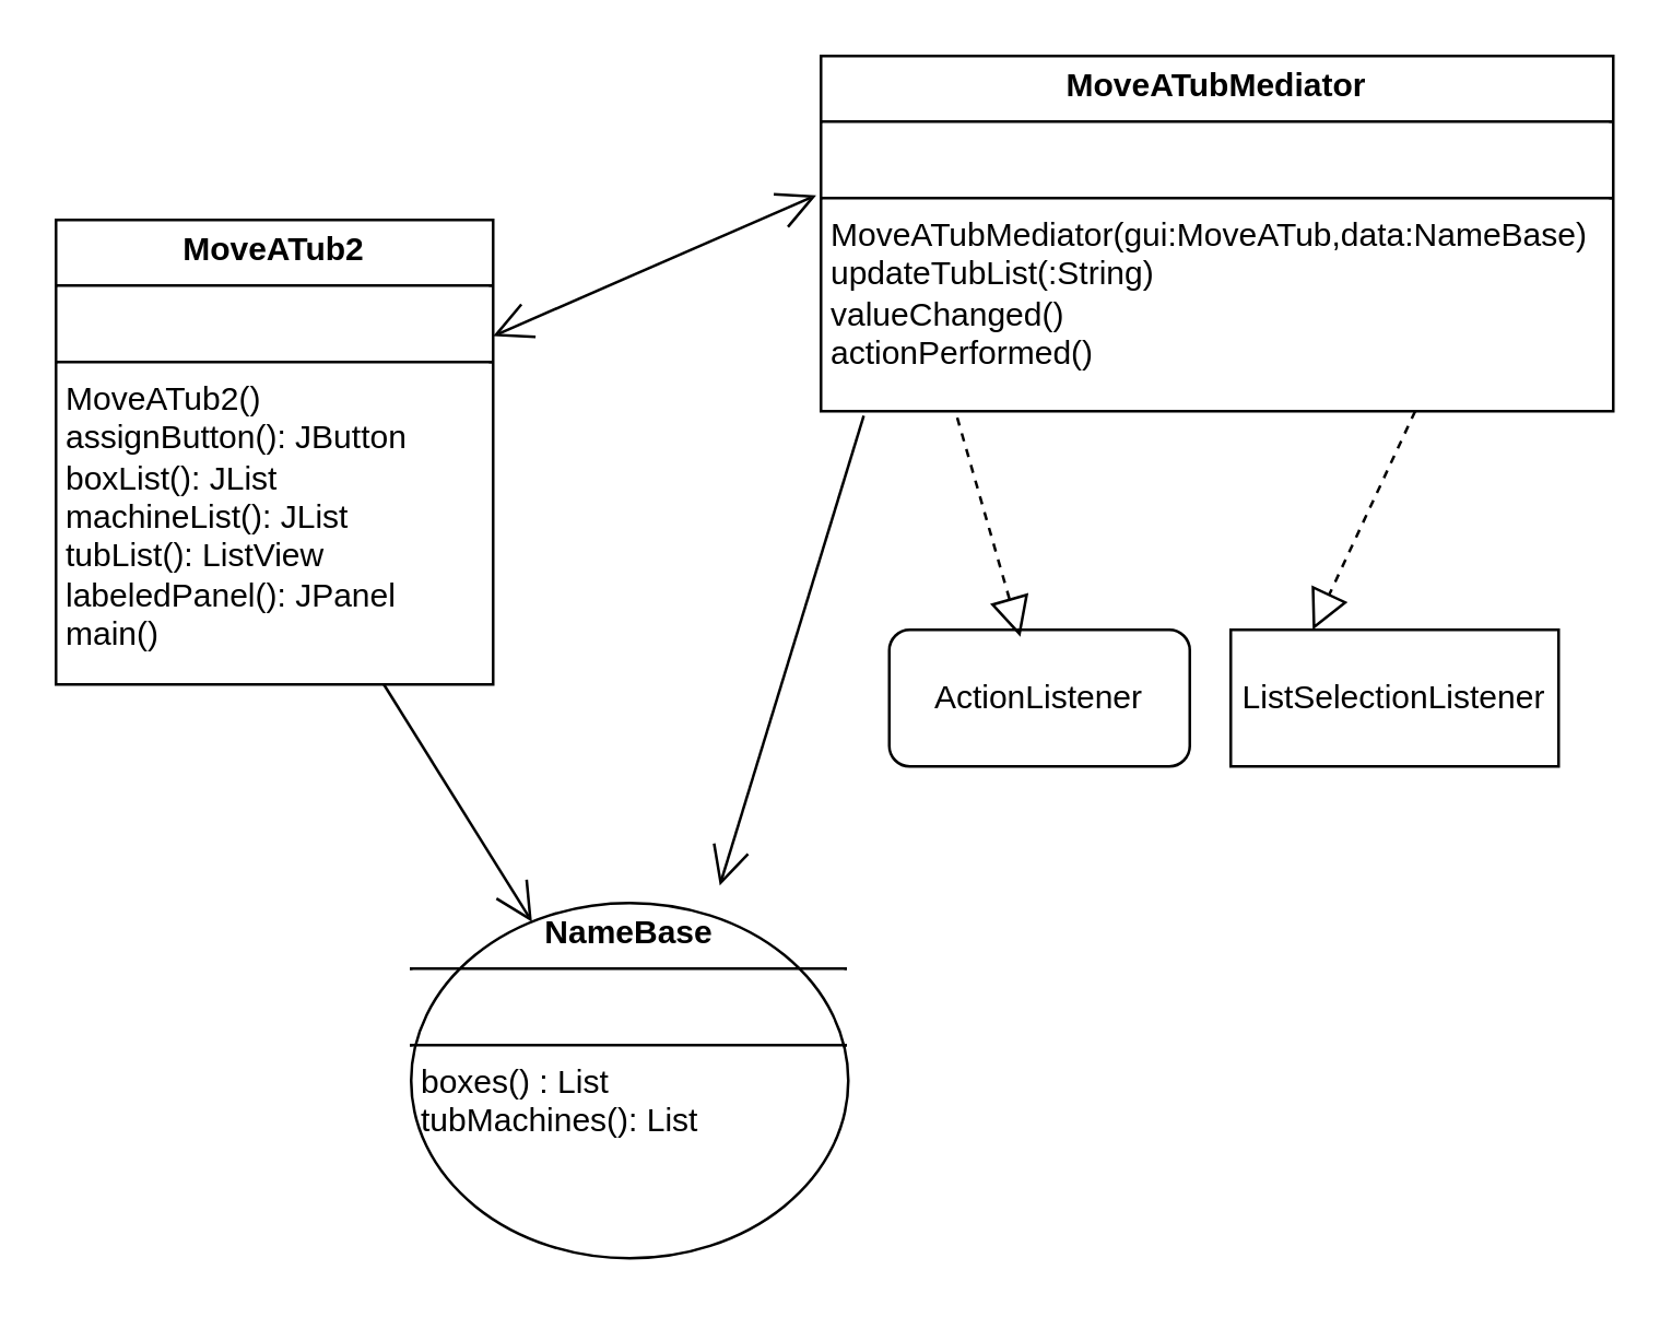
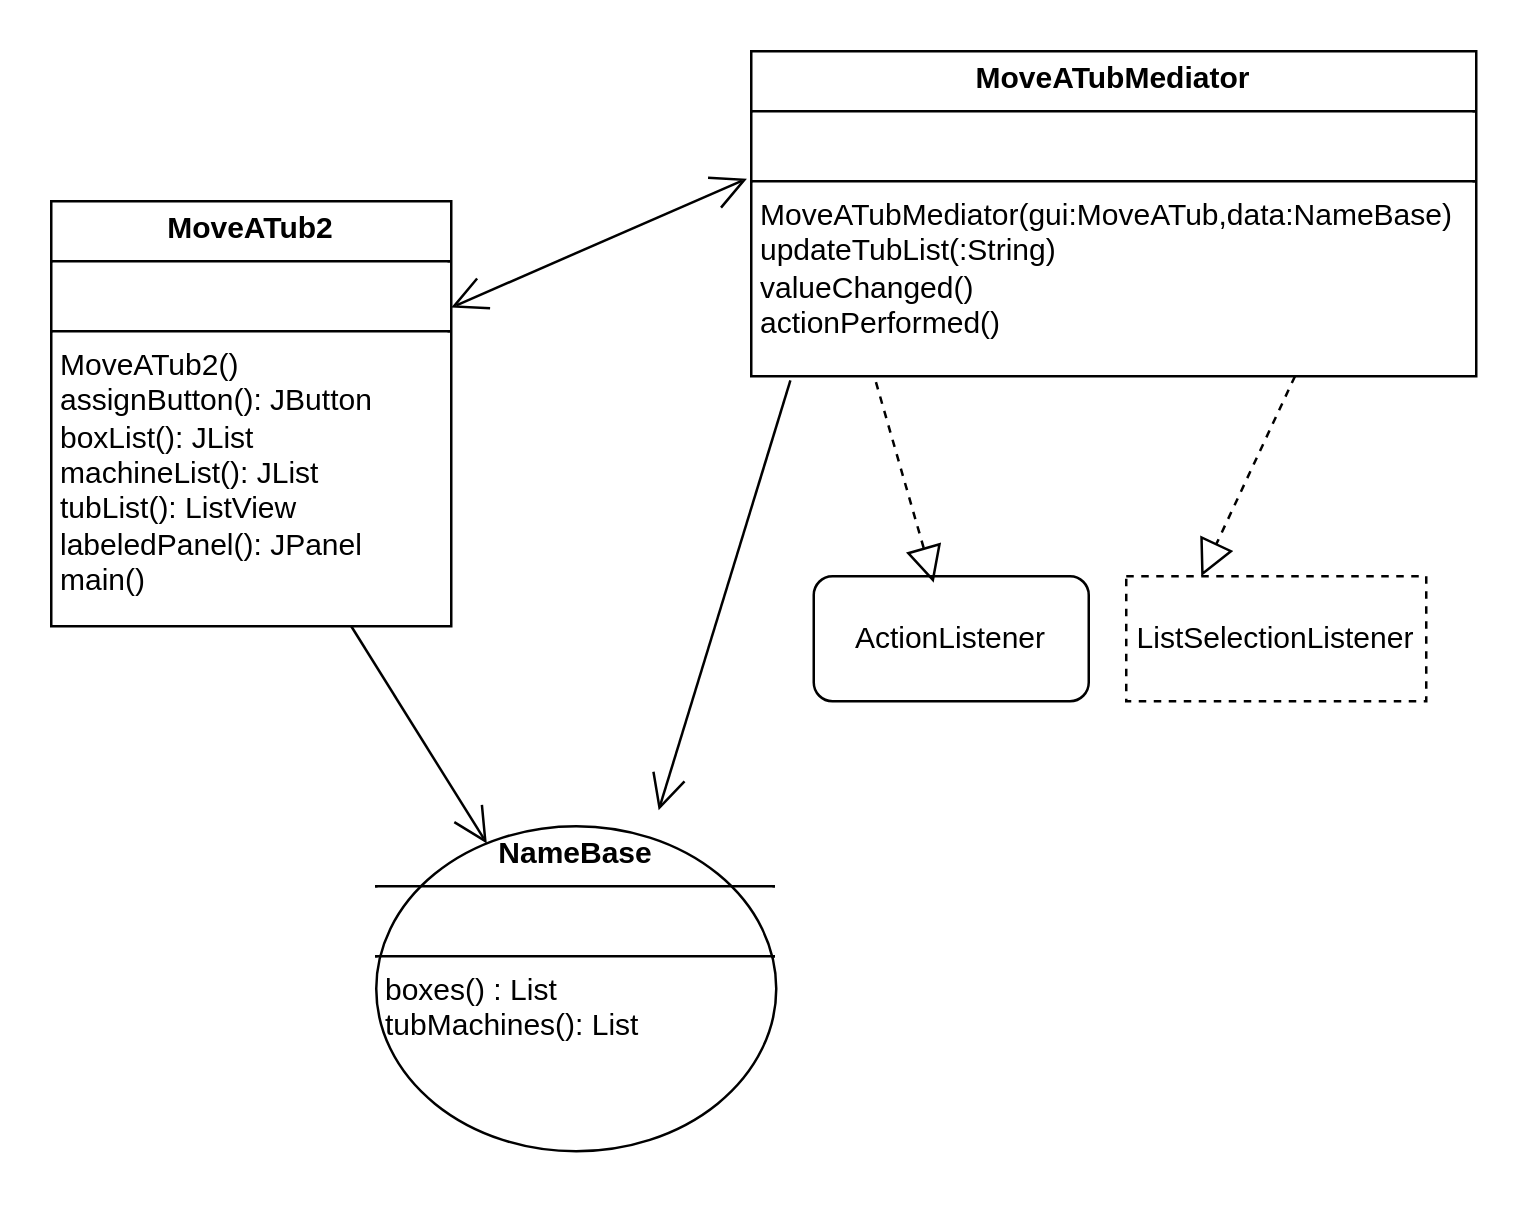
- <mxCell id="7" value="ListSelectionListener" style="html=1;whiteSpace=wrap;" vertex="1" parent="1"><mxGeometry x="450" y="230" width="120" height="50" as="geometry" /></mxCell>
+ <mxCell id="7" value="ListSelectionListener" style="html=1;whiteSpace=wrap;dashed=1;" vertex="1" parent="1"><mxGeometry x="450" y="230" width="120" height="50" as="geometry" /></mxCell>
